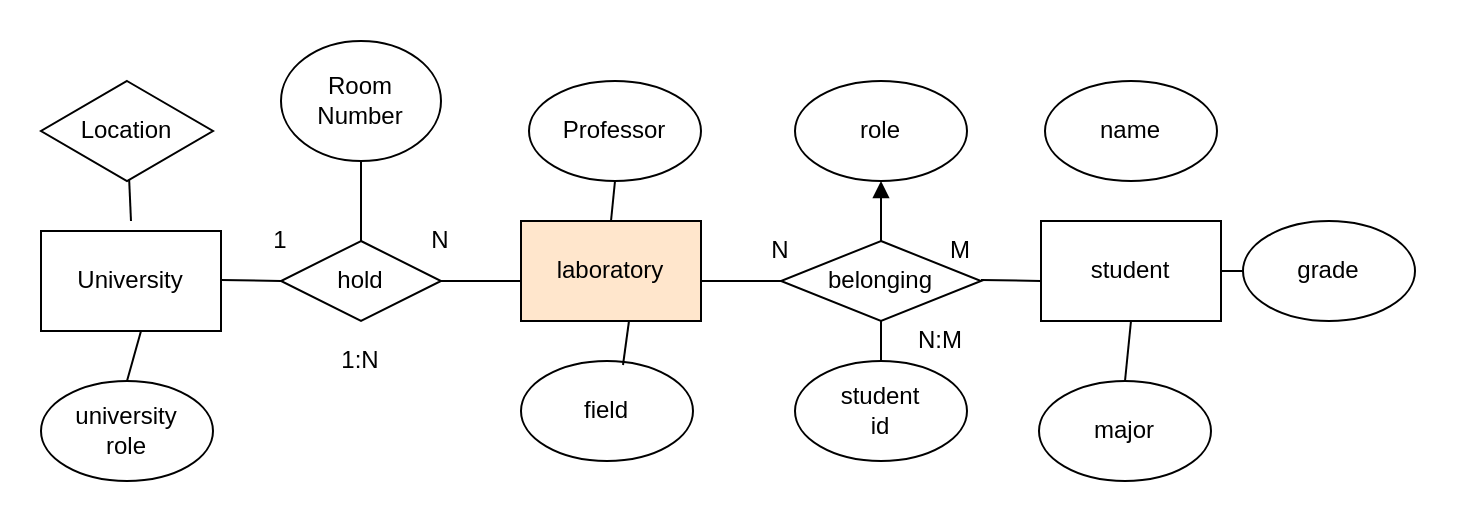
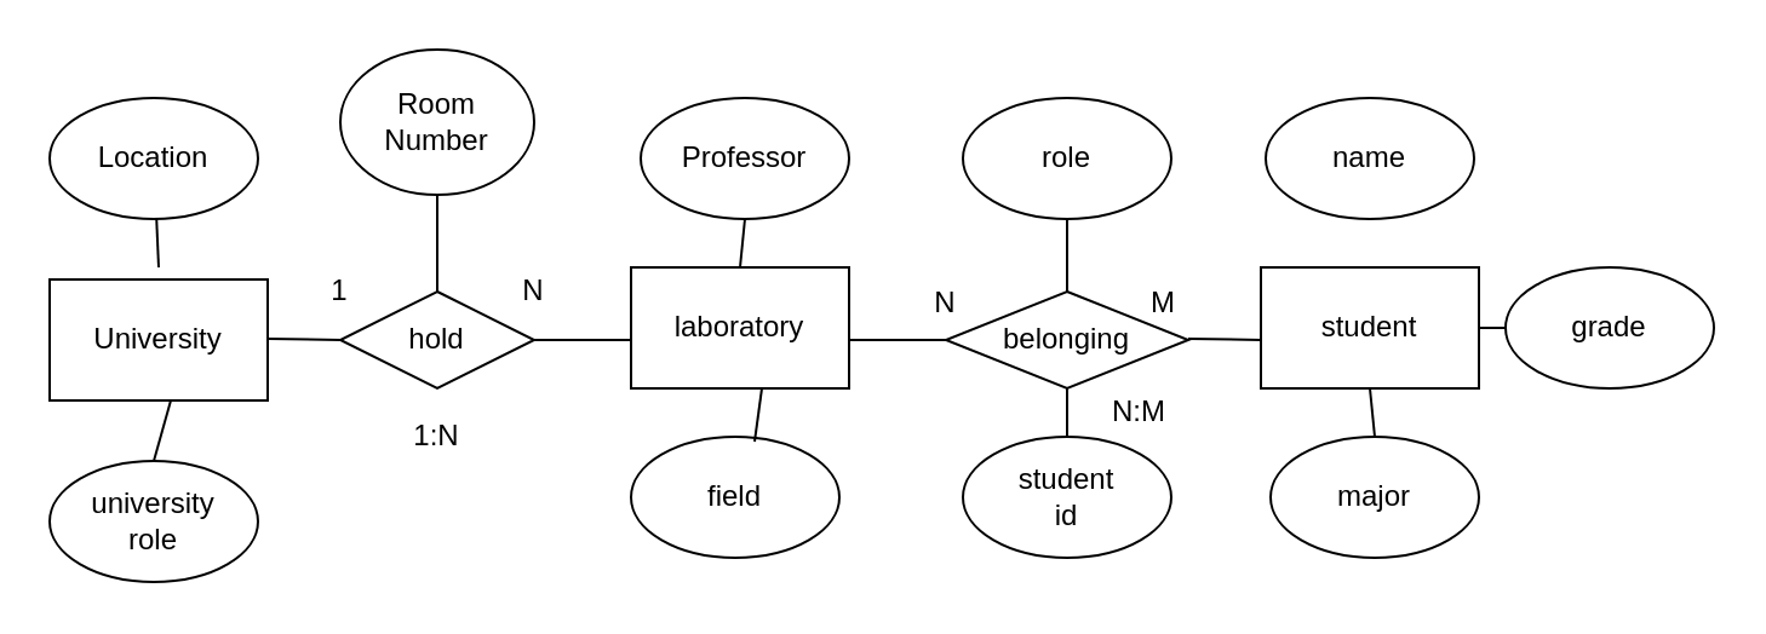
- <mxCell id="13" value="Location" style="rhombus;whiteSpace=wrap;html=1;" vertex="1" parent="1"><mxGeometry x="20" y="40" width="86" height="50" as="geometry" /></mxCell>
+ <mxCell id="13" value="Location" style="ellipse;whiteSpace=wrap;html=1;" vertex="1" parent="1"><mxGeometry x="20" y="40" width="86" height="50" as="geometry" /></mxCell>
- <mxCell id="27" value="" style="endArrow=block;html=1;entryX=0.5;entryY=1;entryDx=0;entryDy=0;exitX=0.5;exitY=0;exitDx=0;exitDy=0;" edge="1" parent="1" source="6" target="16"><mxGeometry width="50" height="50" relative="1" as="geometry"><mxPoint x="315" y="120" as="sourcePoint" /><mxPoint x="317" y="100" as="targetPoint" /></mxGeometry></mxCell>
+ <mxCell id="27" value="" style="endArrow=none;html=1;entryX=0.5;entryY=1;entryDx=0;entryDy=0;exitX=0.5;exitY=0;exitDx=0;exitDy=0;" edge="1" parent="1" source="6" target="16"><mxGeometry width="50" height="50" relative="1" as="geometry"><mxPoint x="315" y="120" as="sourcePoint" /><mxPoint x="317" y="100" as="targetPoint" /></mxGeometry></mxCell>
- <mxCell id="2" value="laboratory" style="rounded=0;whiteSpace=wrap;html=1;fillColor=#ffe6cc;" vertex="1" parent="1"><mxGeometry x="260" y="110" width="90" height="50" as="geometry" /></mxCell>
+ <mxCell id="2" value="laboratory" style="rounded=0;whiteSpace=wrap;html=1;" vertex="1" parent="1"><mxGeometry x="260" y="110" width="90" height="50" as="geometry" /></mxCell>
- <mxCell id="19" value="major" style="ellipse;whiteSpace=wrap;html=1;" vertex="1" parent="1"><mxGeometry x="519" y="190" width="86" height="50" as="geometry" /></mxCell>
+ <mxCell id="19" value="major" style="ellipse;whiteSpace=wrap;html=1;" vertex="1" parent="1"><mxGeometry x="524" y="180" width="86" height="50" as="geometry" /></mxCell>
